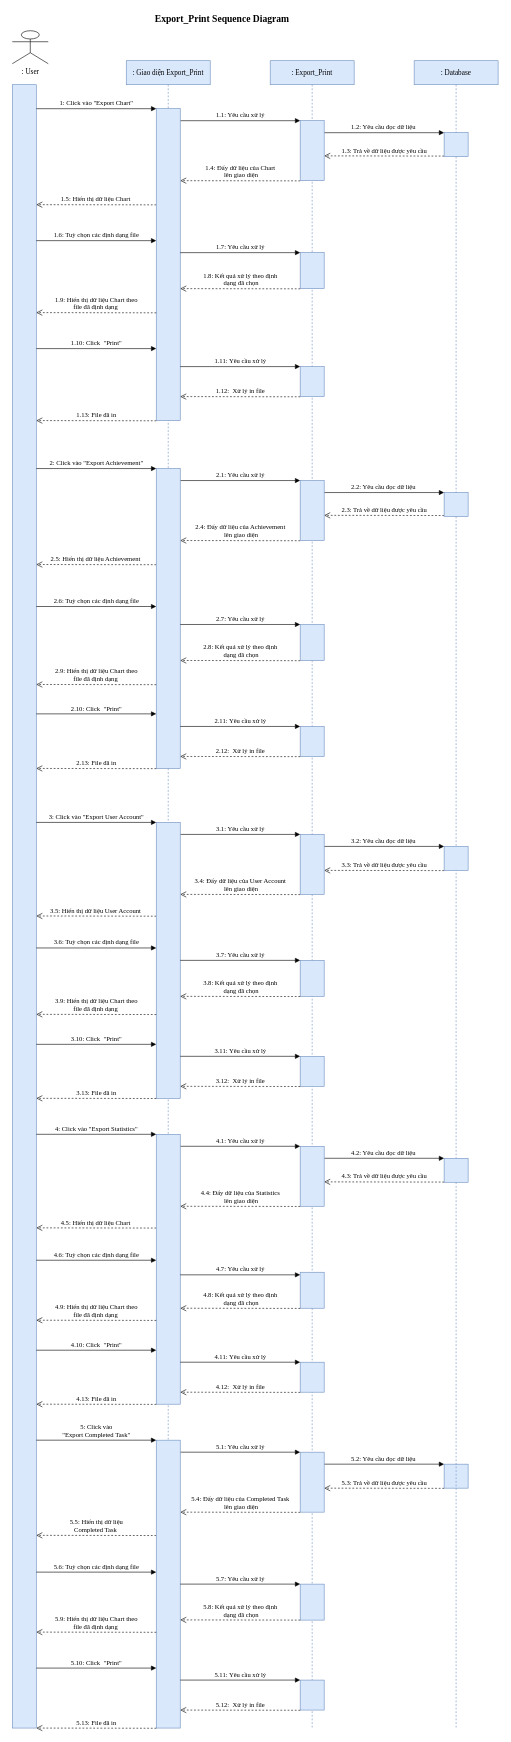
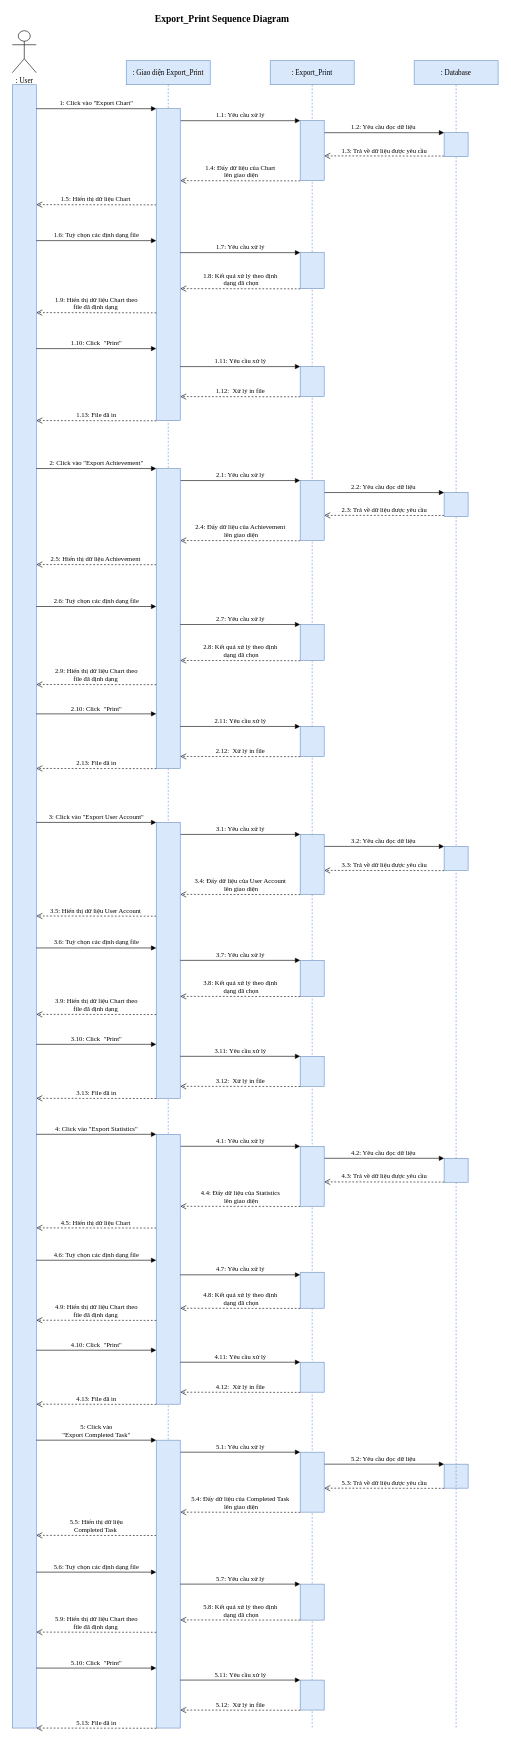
- <mxCell id="14" value=": User" style="shape=umlActor;verticalLabelPosition=bottom;verticalAlign=top;html=1;fontFamily=Verdana;" vertex="1" parent="1"><mxGeometry x="20" y="50" width="60" height="55" as="geometry" /></mxCell>
+ <mxCell id="14" value=": User" style="shape=umlActor;verticalLabelPosition=bottom;verticalAlign=top;html=1;fontFamily=Verdana;" vertex="1" parent="1"><mxGeometry x="20" y="50" width="40" height="70" as="geometry" /></mxCell>
